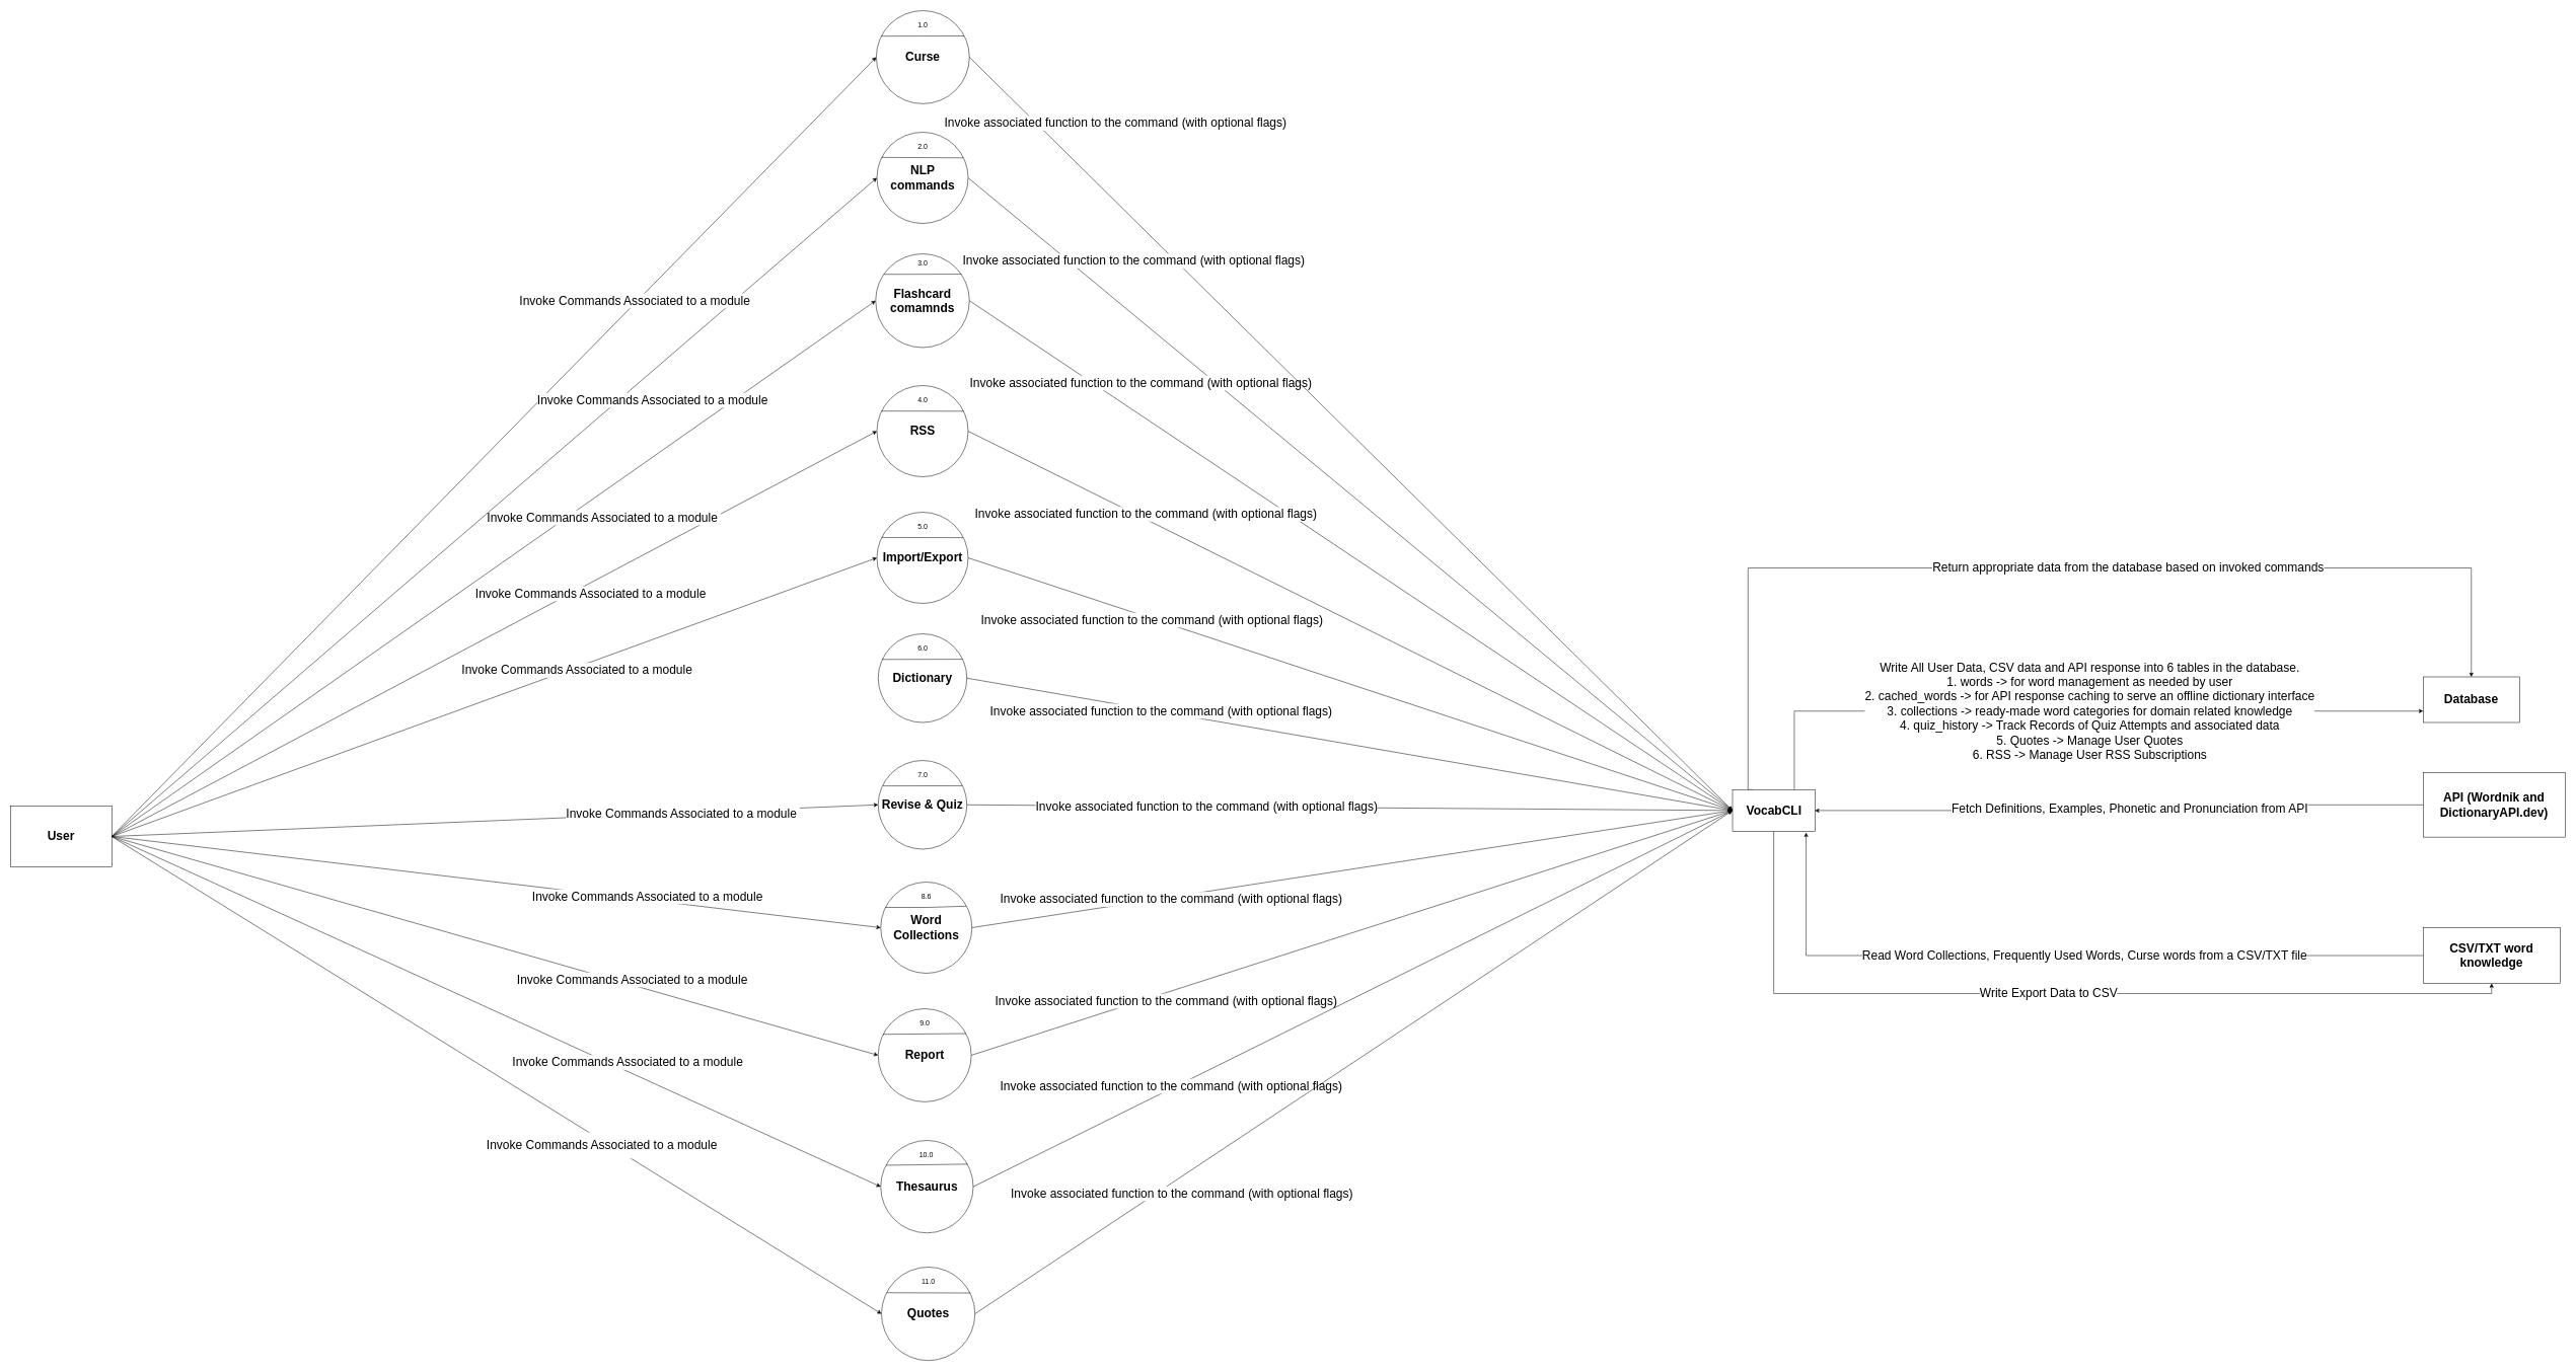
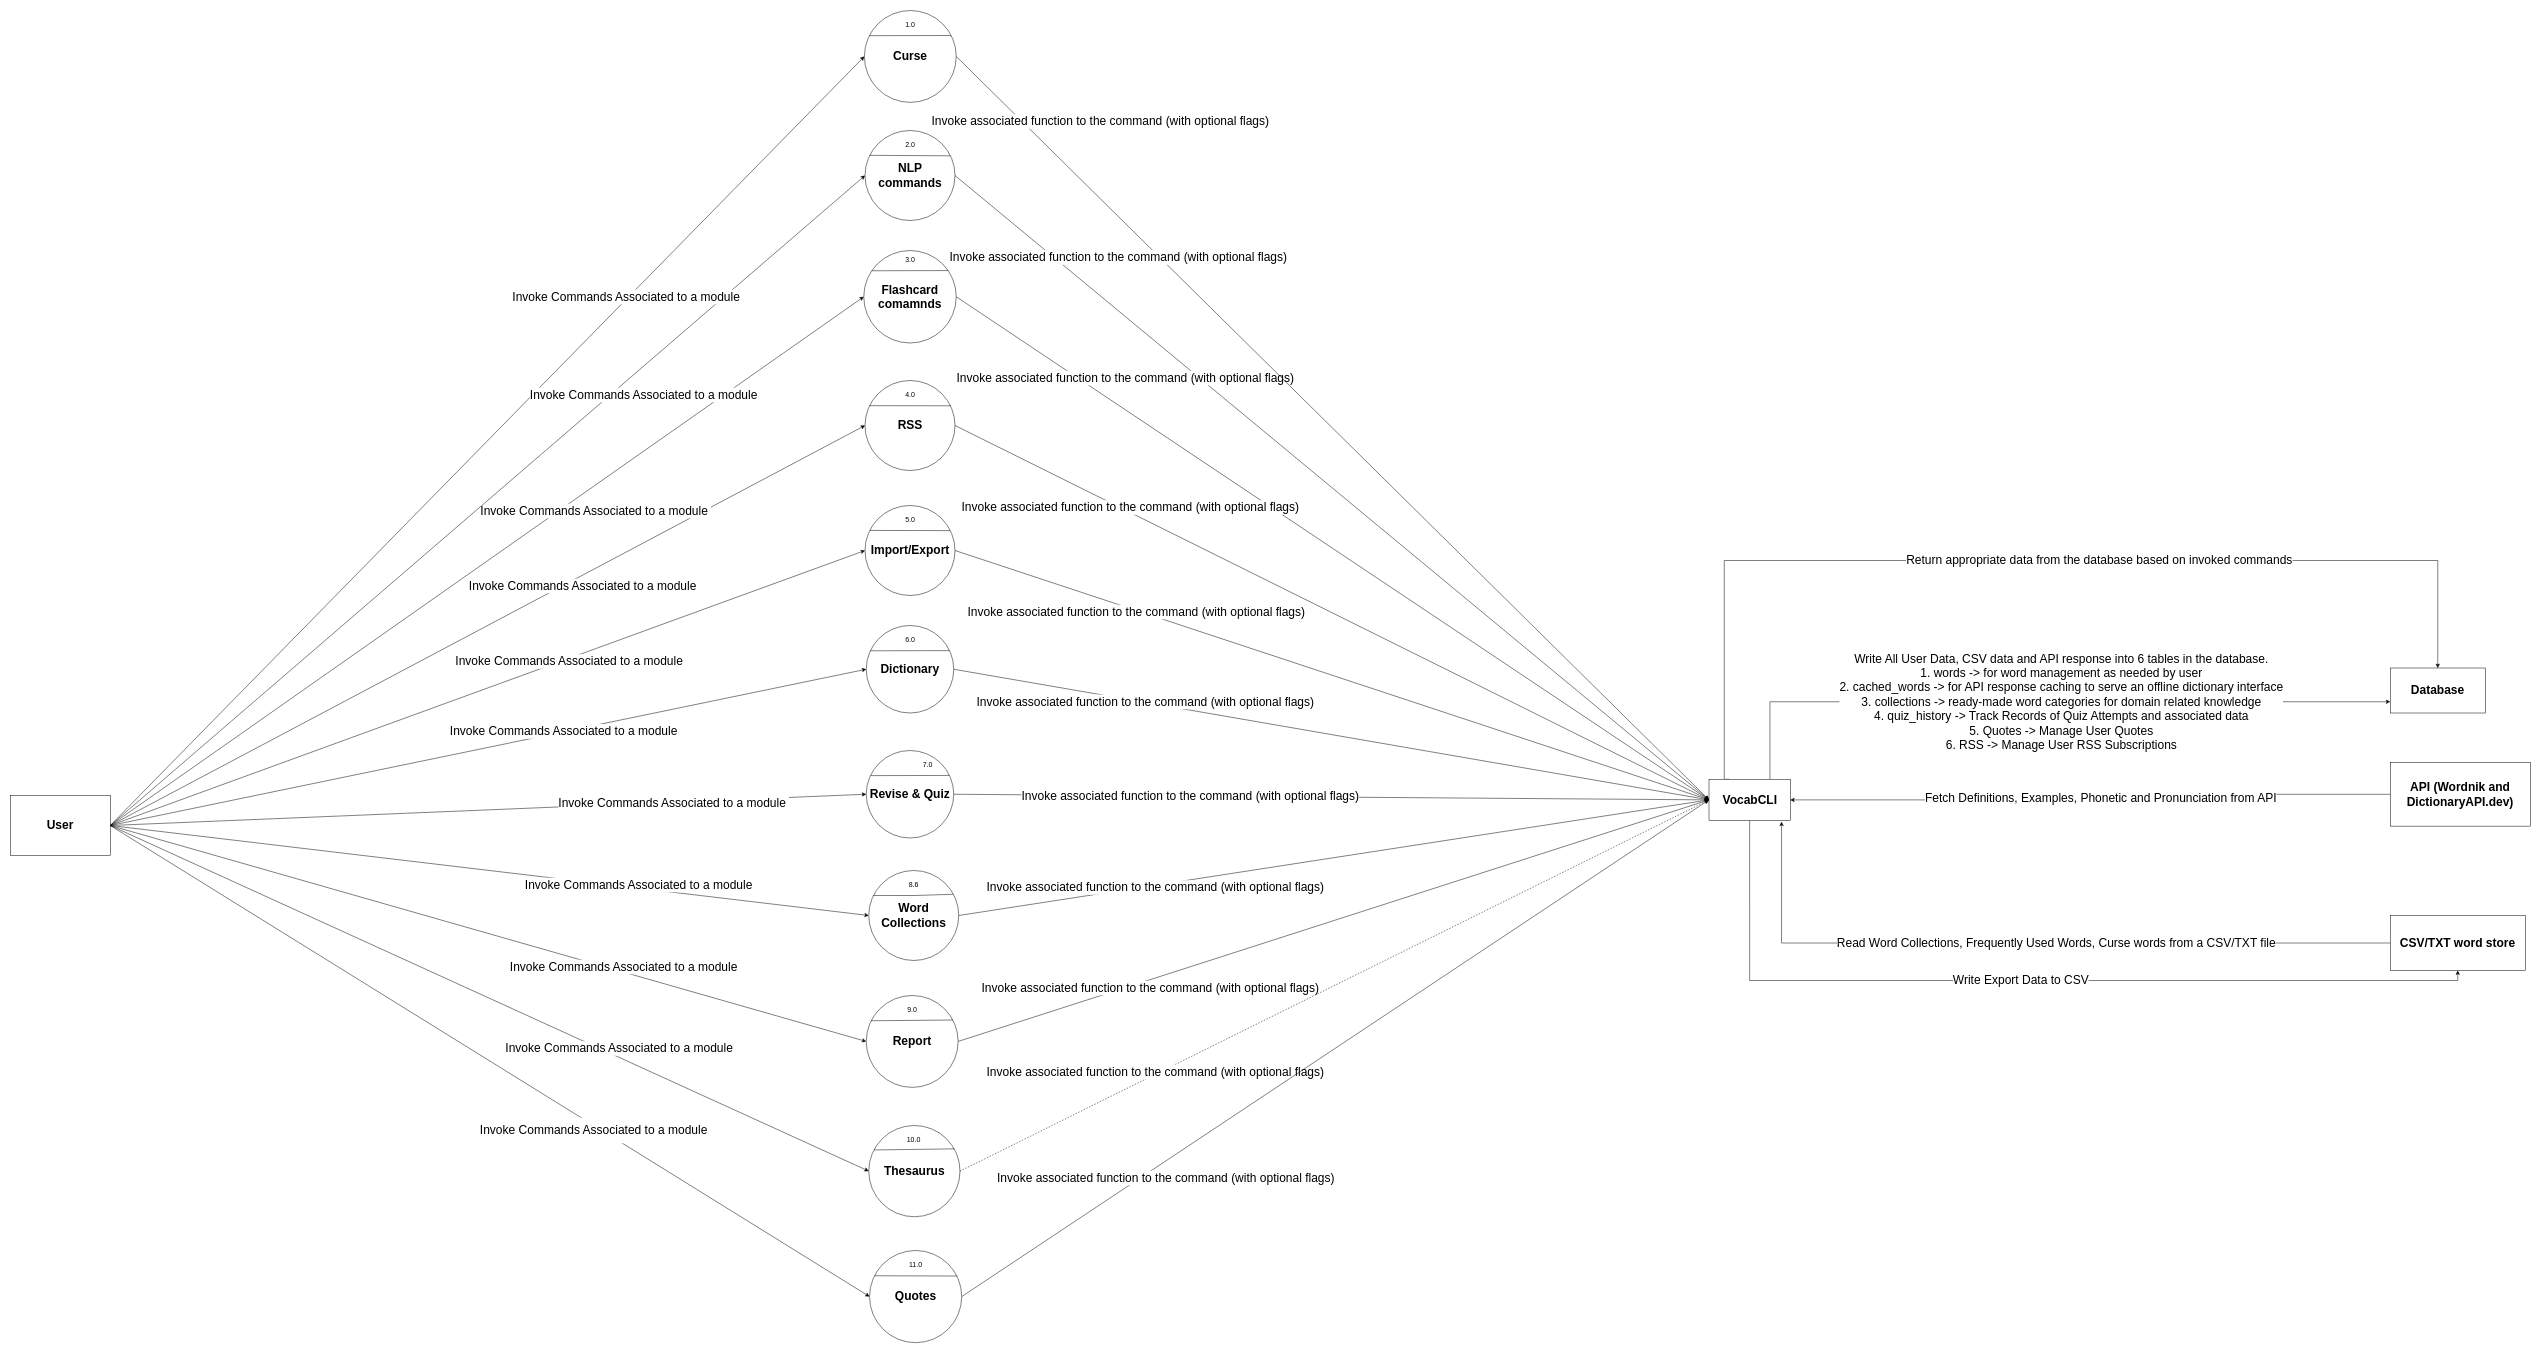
+ <mxCell id="10" value="&lt;font style=&quot;font-size: 24px;&quot;&gt;&lt;span style=&quot;color: rgb(0, 0, 0); font-family: Helvetica; font-style: normal; font-variant-ligatures: normal; font-variant-caps: normal; font-weight: 400; letter-spacing: normal; orphans: 2; text-align: center; text-indent: 0px; text-transform: none; widows: 2; word-spacing: 0px; -webkit-text-stroke-width: 0px; background-color: rgb(255, 255, 255); text-decoration-thickness: initial; text-decoration-style: initial; text-decoration-color: initial; float: none; display: inline !important;&quot;&gt;Invoke Commands Associated to a module&amp;nbsp;&lt;/span&gt;&lt;br&gt;&lt;/font&gt;" style="endArrow=classic;html=1;rounded=0;entryX=0;entryY=0.5;entryDx=0;entryDy=0;exitX=1;exitY=0.5;exitDx=0;exitDy=0;" parent="1" source="27" target="2" edge="1"><mxGeometry x="0.204" width="50" height="50" relative="1" as="geometry"><mxPoint x="-780" y="1580" as="sourcePoint" /><mxPoint x="1750" y="1300" as="targetPoint" /><Array as="points" /><mxPoint as="offset" /></mxGeometry></mxCell>
- <mxCell id="86" value="&lt;p&gt;&lt;font style=&quot;font-size: 14px;&quot;&gt;7.0&lt;/font&gt;&lt;/p&gt;" style="text;html=1;strokeColor=none;fillColor=none;align=center;verticalAlign=middle;whiteSpace=wrap;rounded=0;fontSize=24;" vertex="1" parent="1"><mxGeometry x="1789.5" y="1510" width="60" height="30" as="geometry" /></mxCell>
+ <mxCell id="86" value="&lt;p&gt;&lt;font style=&quot;font-size: 14px;&quot;&gt;7.0&lt;/font&gt;&lt;/p&gt;" style="text;html=1;strokeColor=none;fillColor=none;align=center;verticalAlign=middle;whiteSpace=wrap;rounded=0;fontSize=24;" vertex="1" parent="1"><mxGeometry x="1824.5" y="1510" width="60" height="30" as="geometry" /></mxCell>
- <mxCell id="53" value="&lt;font style=&quot;font-size: 24px;&quot;&gt;Invoke associated function to the command (with optional flags)&lt;/font&gt;" style="endArrow=classic;html=1;rounded=0;exitX=1;exitY=0.5;exitDx=0;exitDy=0;entryX=0;entryY=0.5;entryDx=0;entryDy=0;" parent="1" source="15" target="9" edge="1"><mxGeometry x="-0.476" y="4" width="50" height="50" relative="1" as="geometry"><mxPoint x="1739" y="1450" as="sourcePoint" /><mxPoint x="1754" y="1240" as="targetPoint" /><Array as="points" /><mxPoint as="offset" /></mxGeometry></mxCell>
+ <mxCell id="53" value="&lt;font style=&quot;font-size: 24px;&quot;&gt;Invoke associated function to the command (with optional flags)&lt;/font&gt;" style="endArrow=classic;html=1;rounded=0;exitX=1;exitY=0.5;exitDx=0;exitDy=0;entryX=0;entryY=0.5;entryDx=0;entryDy=0;dashed=1;" parent="1" source="15" target="9" edge="1"><mxGeometry x="-0.476" y="4" width="50" height="50" relative="1" as="geometry"><mxPoint x="1739" y="1450" as="sourcePoint" /><mxPoint x="1754" y="1240" as="targetPoint" /><Array as="points" /><mxPoint as="offset" /></mxGeometry></mxCell>
- <mxCell id="26" value="&lt;h1&gt;CSV/TXT word knowledge&lt;/h1&gt;" style="rounded=0;whiteSpace=wrap;html=1;" parent="1" vertex="1"><mxGeometry x="4780" y="1830" width="270" height="110" as="geometry" /></mxCell>
+ <mxCell id="26" value="&lt;h1&gt;CSV/TXT word store&lt;/h1&gt;" style="rounded=0;whiteSpace=wrap;html=1;" parent="1" vertex="1"><mxGeometry x="4780" y="1830" width="270" height="110" as="geometry" /></mxCell>
